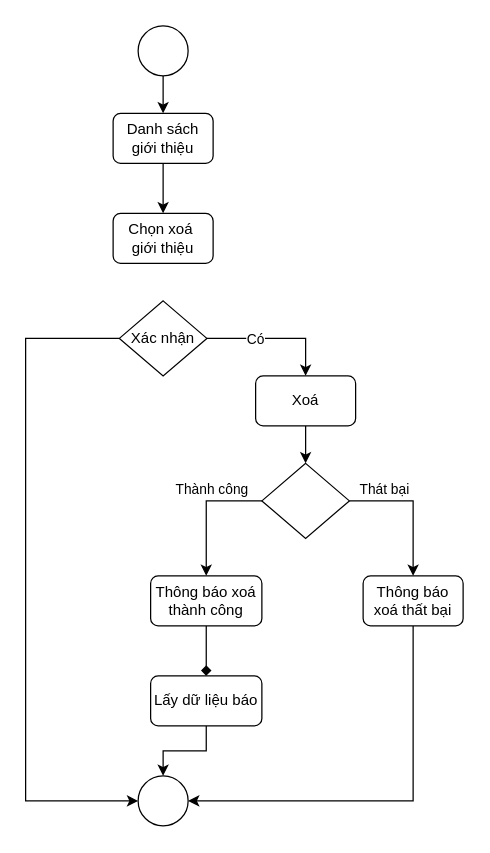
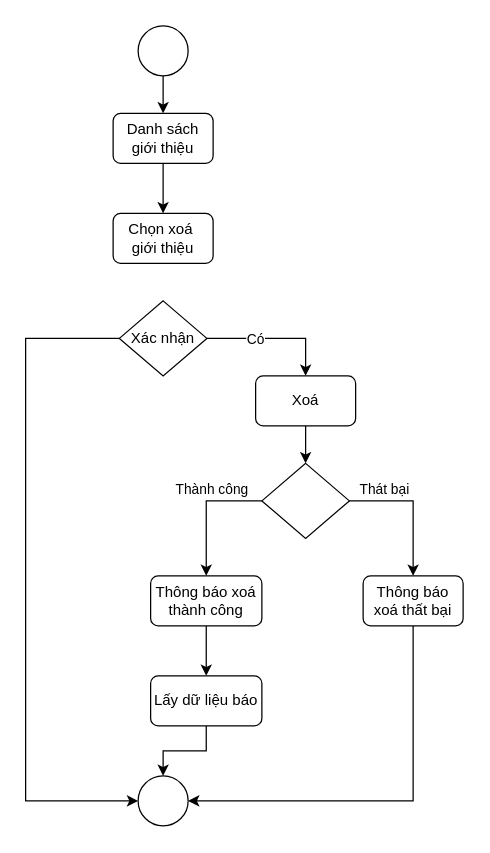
- <mxCell id="20" value="" style="edgeStyle=orthogonalEdgeStyle;rounded=0;orthogonalLoop=1;jettySize=auto;html=1;endArrow=diamond;" edge="1" parent="1" source="21" target="23"><mxGeometry relative="1" as="geometry" /></mxCell>
+ <mxCell id="20" value="" style="edgeStyle=orthogonalEdgeStyle;rounded=0;orthogonalLoop=1;jettySize=auto;html=1;" edge="1" parent="1" source="21" target="23"><mxGeometry relative="1" as="geometry" /></mxCell>
